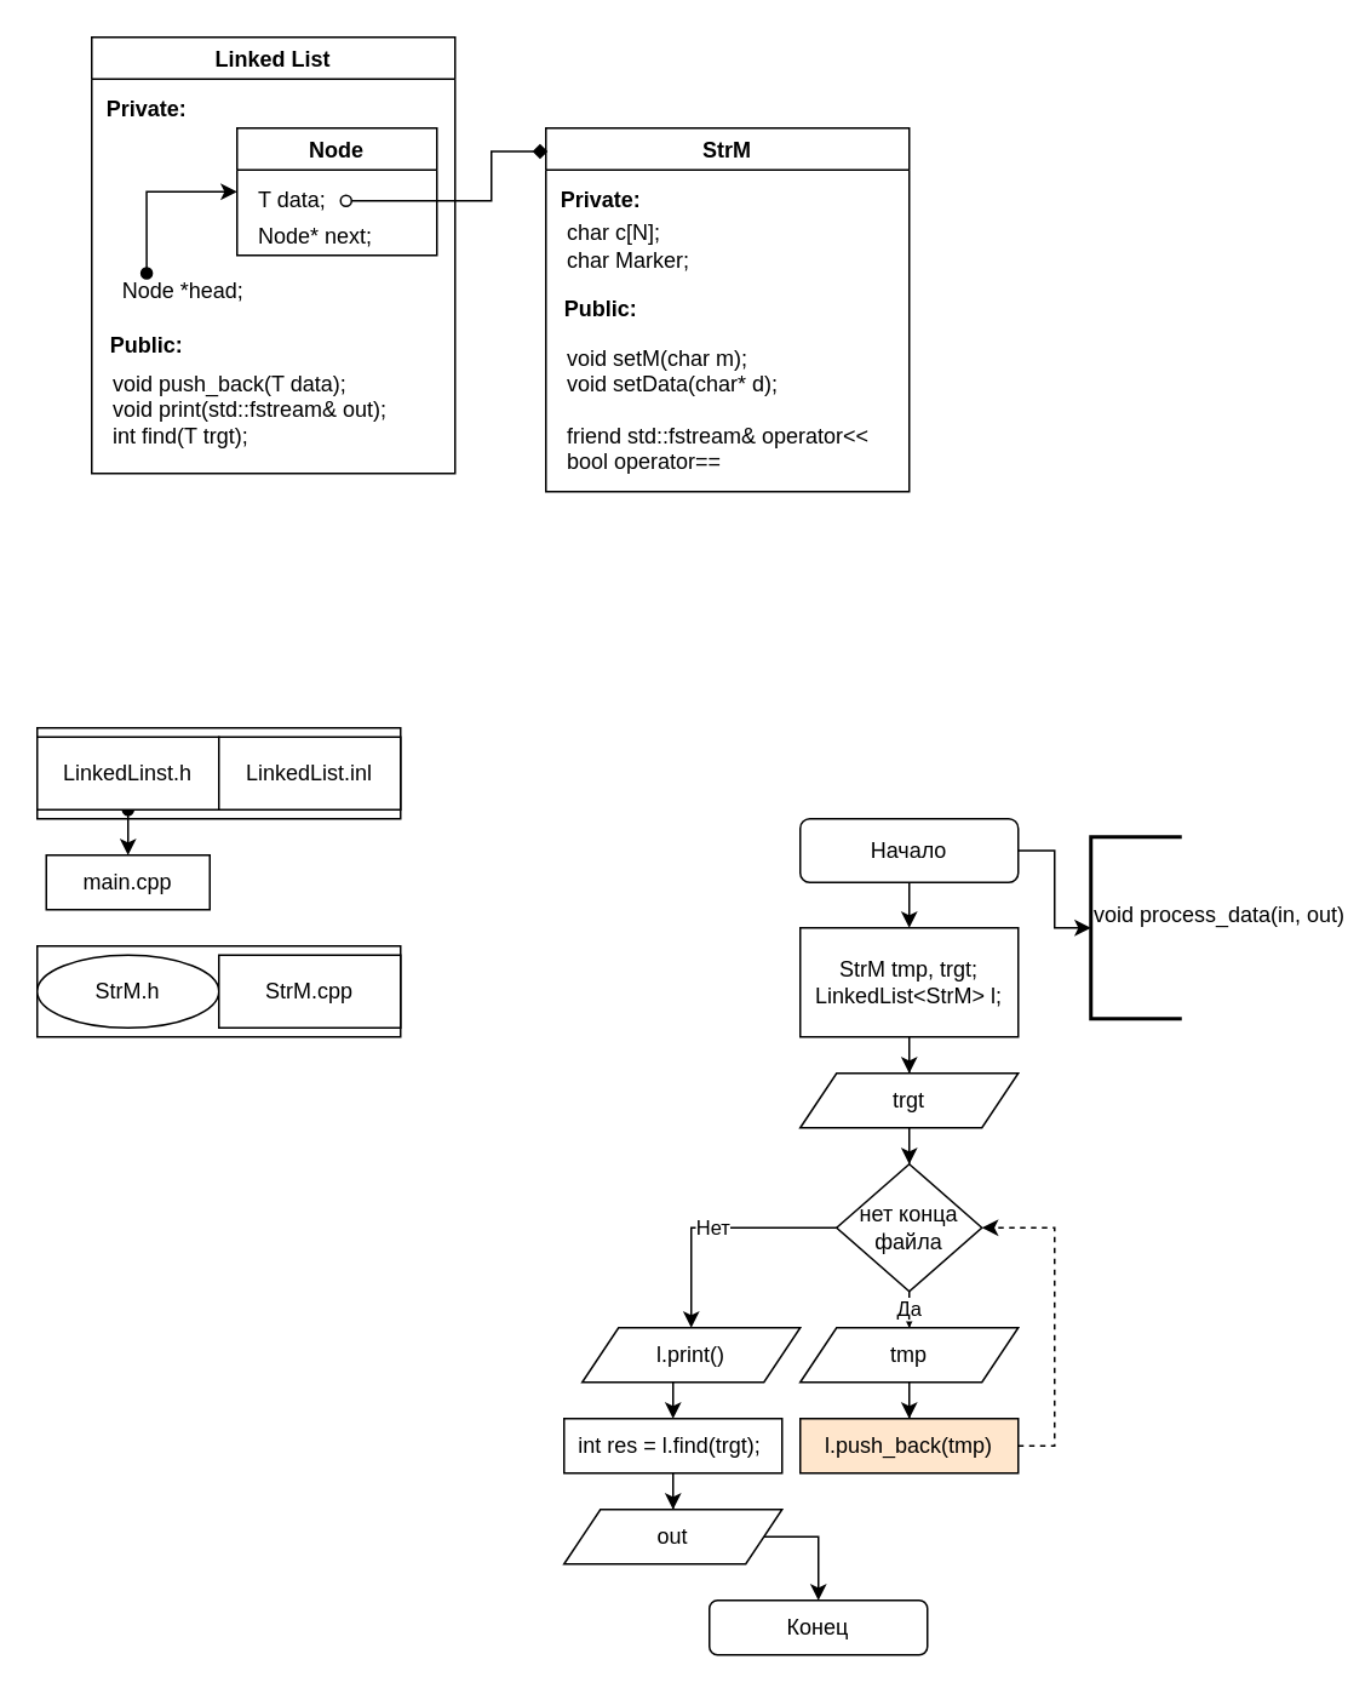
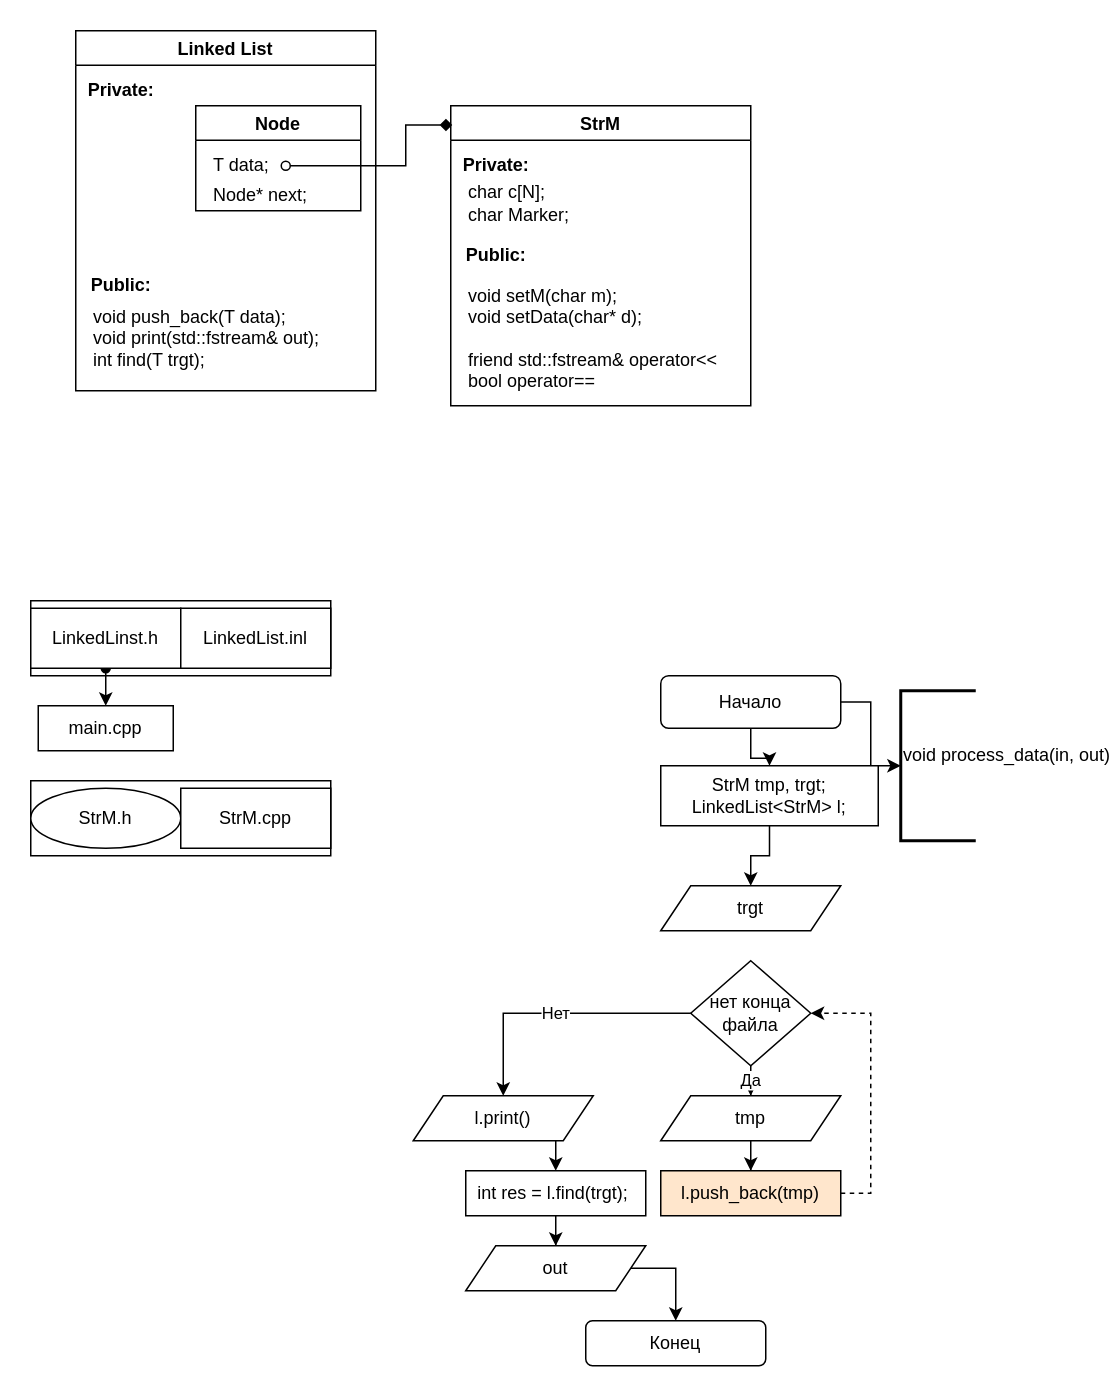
- <mxCell id="6" style="edgeStyle=orthogonalEdgeStyle;rounded=0;orthogonalLoop=1;jettySize=auto;html=1;entryX=0;entryY=0.5;entryDx=0;entryDy=0;exitX=0.253;exitY=-0.01;exitDx=0;exitDy=0;exitPerimeter=0;startArrow=oval;startFill=1;" parent="2" source="7" target="3" edge="1"><mxGeometry relative="1" as="geometry" /></mxCell>
- <mxCell id="7" value="Node *head;" style="text;html=1;align=center;verticalAlign=middle;resizable=0;points=[];autosize=1;strokeColor=none;fillColor=none;" parent="2" vertex="1"><mxGeometry x="10" y="130" width="80" height="20" as="geometry" /></mxCell>
- <mxCell id="30" value="StrM tmp, trgt;&lt;br&gt;LinkedList&amp;lt;StrM&amp;gt; l;" style="rounded=0;whiteSpace=wrap;html=1;" vertex="1" parent="1"><mxGeometry x="440" y="510" width="120" height="60" as="geometry" /></mxCell>
+ <mxCell id="30" value="StrM tmp, trgt;&lt;br&gt;LinkedList&amp;lt;StrM&amp;gt; l;" style="rounded=0;whiteSpace=wrap;html=1;" vertex="1" parent="1"><mxGeometry x="440" y="510" width="145" height="40" as="geometry" /></mxCell>
- <mxCell id="31" style="edgeStyle=orthogonalEdgeStyle;rounded=0;orthogonalLoop=1;jettySize=auto;html=1;entryX=0.5;entryY=0;entryDx=0;entryDy=0;startArrow=none;startFill=0;" edge="1" parent="1" source="32" target="35"><mxGeometry relative="1" as="geometry" /></mxCell>
- <mxCell id="41" value="l.print()" style="shape=parallelogram;perimeter=parallelogramPerimeter;whiteSpace=wrap;html=1;fixedSize=1;" vertex="1" parent="1"><mxGeometry x="320" y="730" width="120" height="30" as="geometry" /></mxCell>
+ <mxCell id="41" value="l.print()" style="shape=parallelogram;perimeter=parallelogramPerimeter;whiteSpace=wrap;html=1;fixedSize=1;" vertex="1" parent="1"><mxGeometry x="275" y="730" width="120" height="30" as="geometry" /></mxCell>
